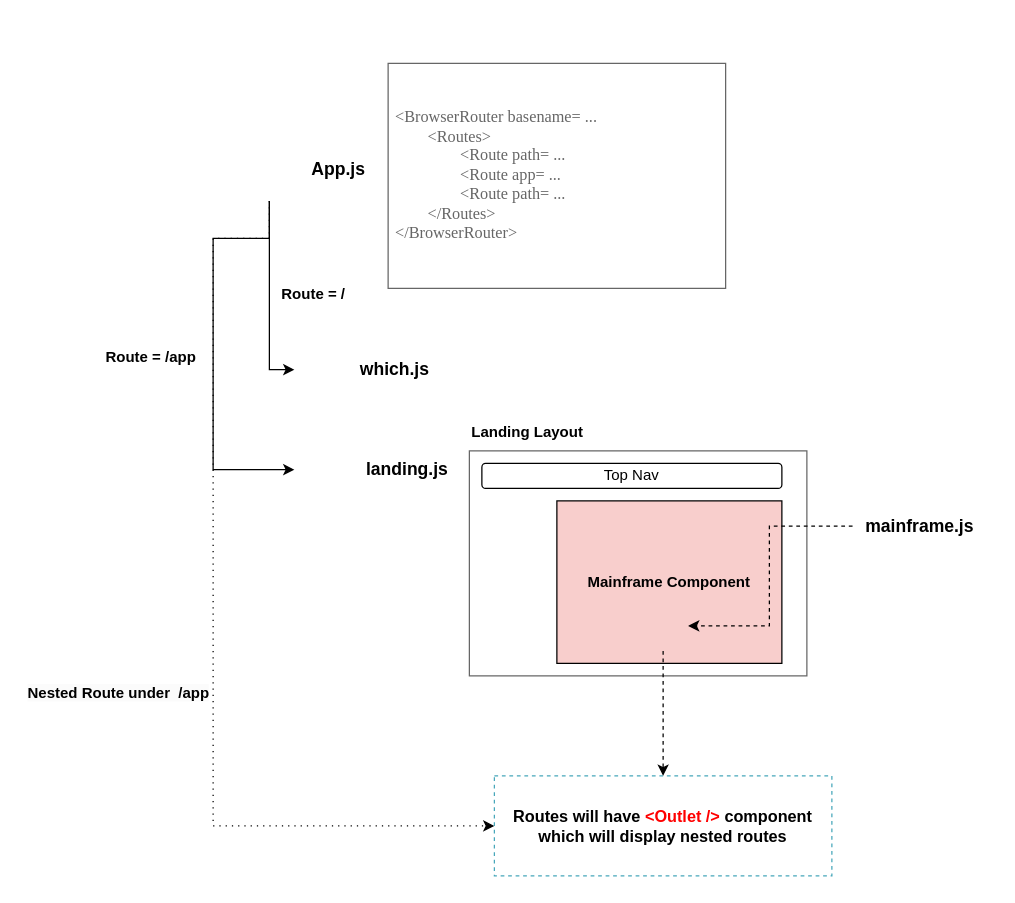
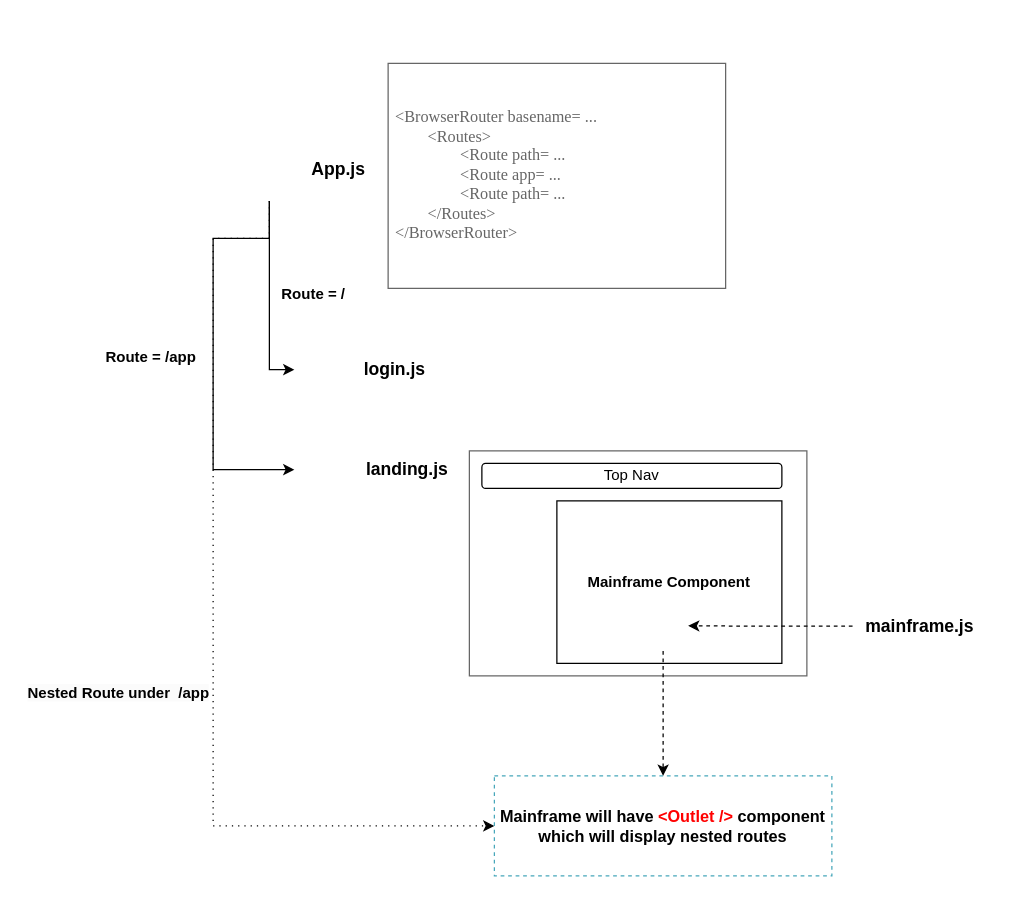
- <mxCell id="10" value="&lt;h3&gt;&lt;b&gt;&lt;font face=&quot;Helvetica&quot;&gt;which.js&lt;/font&gt;&lt;/b&gt;&lt;/h3&gt;" style="text;html=1;align=center;verticalAlign=middle;resizable=0;points=[];autosize=1;strokeColor=none;fillColor=none;" parent="1" vertex="1"><mxGeometry x="280" y="265" width="70" height="60" as="geometry" /></mxCell>
+ <mxCell id="10" value="&lt;h3&gt;&lt;b&gt;&lt;font face=&quot;Helvetica&quot;&gt;login.js&lt;/font&gt;&lt;/b&gt;&lt;/h3&gt;" style="text;html=1;align=center;verticalAlign=middle;resizable=0;points=[];autosize=1;strokeColor=none;fillColor=none;" parent="1" vertex="1"><mxGeometry x="280" y="265" width="70" height="60" as="geometry" /></mxCell>
- <mxCell id="17" value="&lt;b&gt;Landing Layout&lt;/b&gt;" style="text;html=1;strokeColor=none;fillColor=none;align=left;verticalAlign=middle;whiteSpace=wrap;rounded=0;" parent="15" vertex="1"><mxGeometry width="270" height="30" as="geometry" /></mxCell>
- <mxCell id="21" value="&lt;h3&gt;&lt;b&gt;&lt;font face=&quot;Helvetica&quot;&gt;mainframe.js&lt;/font&gt;&lt;/b&gt;&lt;/h3&gt;" style="text;html=1;align=center;verticalAlign=middle;resizable=0;points=[];autosize=1;strokeColor=none;fillColor=none;" parent="1" vertex="1"><mxGeometry x="680" y="390" width="110" height="60" as="geometry" /></mxCell>
+ <mxCell id="21" value="&lt;h3&gt;&lt;b&gt;&lt;font face=&quot;Helvetica&quot;&gt;mainframe.js&lt;/font&gt;&lt;/b&gt;&lt;/h3&gt;" style="text;html=1;align=center;verticalAlign=middle;resizable=0;points=[];autosize=1;strokeColor=none;fillColor=none;" parent="1" vertex="1"><mxGeometry x="680" y="470" width="110" height="60" as="geometry" /></mxCell>
- <mxCell id="19" value="&lt;b&gt;Mainframe Component&lt;/b&gt;" style="rounded=0;whiteSpace=wrap;html=1;fillColor=#f8cecc;" parent="15" vertex="1"><mxGeometry x="70" y="70" width="180" height="130" as="geometry" /></mxCell>
+ <mxCell id="19" value="&lt;b&gt;Mainframe Component&lt;/b&gt;" style="rounded=0;whiteSpace=wrap;html=1;" parent="15" vertex="1"><mxGeometry x="70" y="70" width="180" height="130" as="geometry" /></mxCell>
- <mxCell id="23" value="&lt;p style=&quot;font-size: 13px;&quot;&gt;&lt;b&gt;Routes will have &lt;font style=&quot;font-size: 13px;&quot; color=&quot;#ff0000&quot;&gt;&amp;lt;Outlet /&amp;gt;&lt;/font&gt; component which will display nested routes&lt;/b&gt;&lt;/p&gt;" style="text;html=1;strokeColor=#47A7BA;fillColor=none;align=center;verticalAlign=middle;whiteSpace=wrap;rounded=0;dashed=1;" parent="1" vertex="1"><mxGeometry x="395" y="620" width="270" height="80" as="geometry" /></mxCell>
+ <mxCell id="23" value="&lt;p style=&quot;font-size: 13px;&quot;&gt;&lt;b&gt;Mainframe will have &lt;font style=&quot;font-size: 13px;&quot; color=&quot;#ff0000&quot;&gt;&amp;lt;Outlet /&amp;gt;&lt;/font&gt; component which will display nested routes&lt;/b&gt;&lt;/p&gt;" style="text;html=1;strokeColor=#47A7BA;fillColor=none;align=center;verticalAlign=middle;whiteSpace=wrap;rounded=0;dashed=1;" parent="1" vertex="1"><mxGeometry x="395" y="620" width="270" height="80" as="geometry" /></mxCell>
